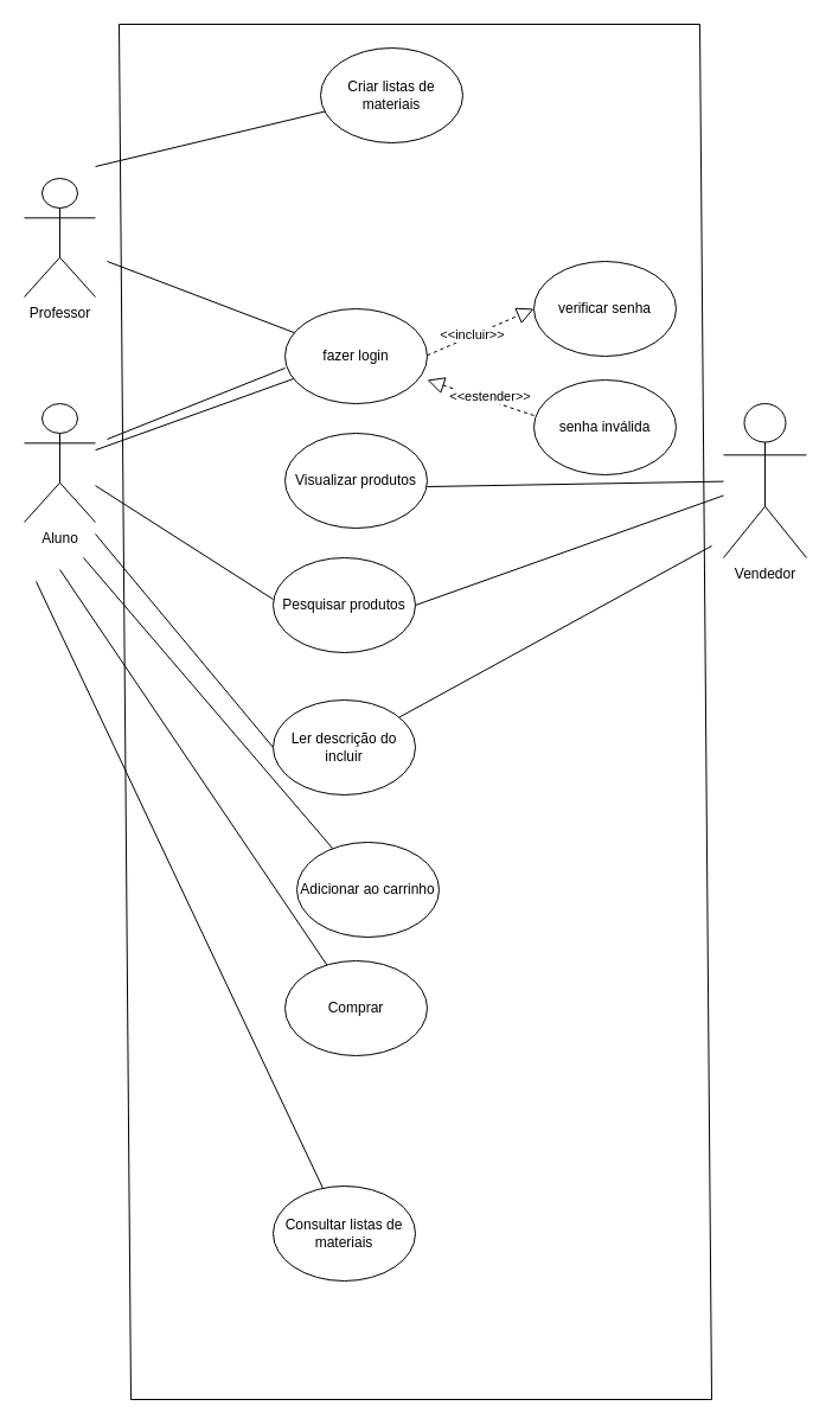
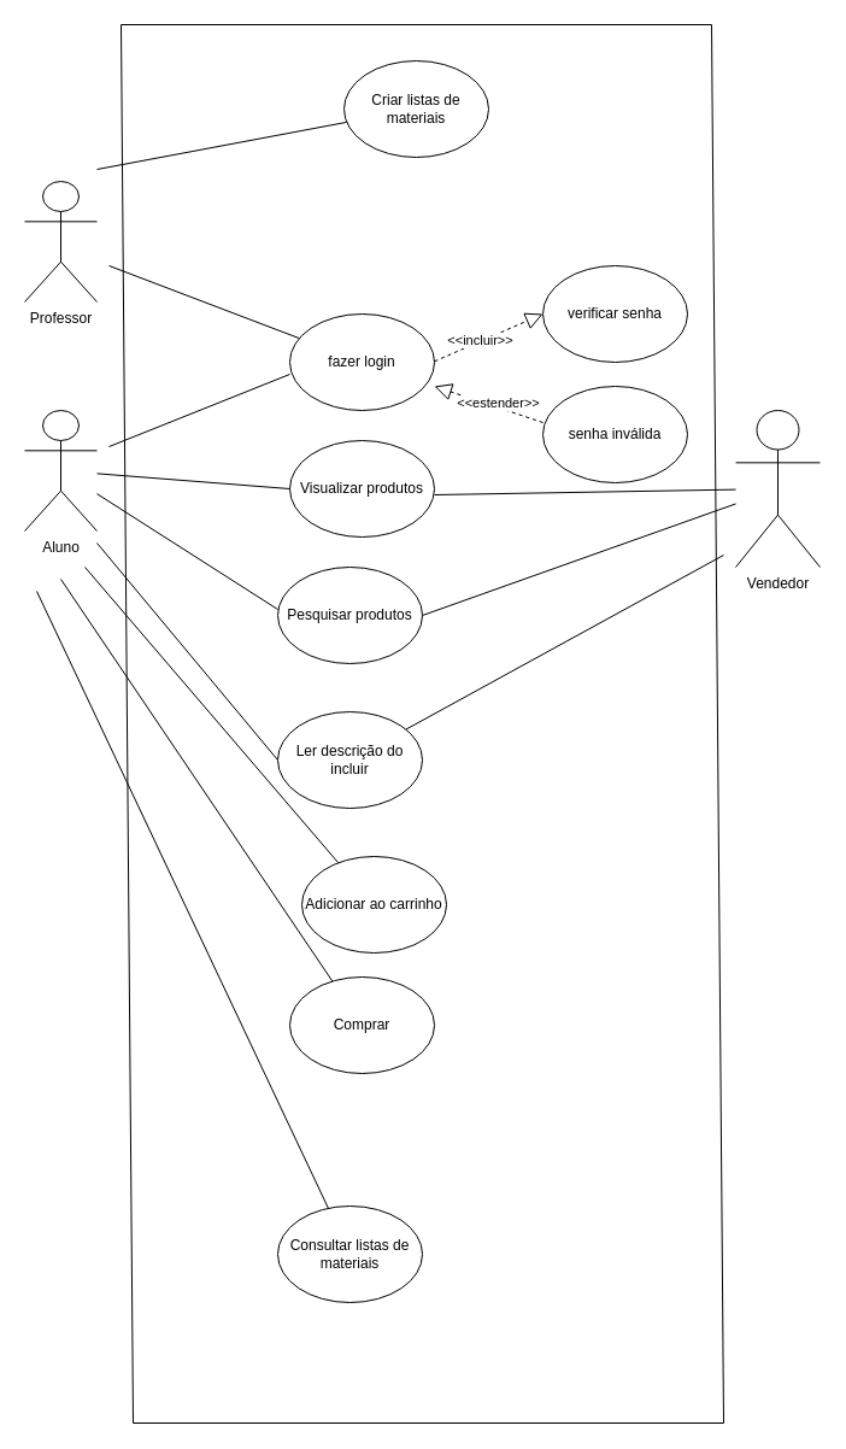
- <mxCell id="34" value="Criar listas de materiais" style="ellipse;whiteSpace=wrap;html=1;" vertex="1" parent="1"><mxGeometry x="270" y="40" width="120" height="80" as="geometry" /></mxCell>
+ <mxCell id="34" value="Criar listas de materiais" style="ellipse;whiteSpace=wrap;html=1;" vertex="1" parent="1"><mxGeometry x="285" y="50" width="120" height="80" as="geometry" /></mxCell>
- <mxCell id="13" value="" style="endArrow=none;html=1;rounded=0;" parent="1" source="2" target="6" edge="1"><mxGeometry width="50" height="50" relative="1" as="geometry"><mxPoint x="140" y="400" as="sourcePoint" /><mxPoint x="220" y="365" as="targetPoint" /></mxGeometry></mxCell>
+ <mxCell id="13" value="" style="endArrow=none;html=1;rounded=0;entryX=0;entryY=0.5;entryDx=0;entryDy=0;" parent="1" source="2" target="11" edge="1"><mxGeometry width="50" height="50" relative="1" as="geometry"><mxPoint x="140" y="400" as="sourcePoint" /><mxPoint x="220" y="365" as="targetPoint" /></mxGeometry></mxCell>
